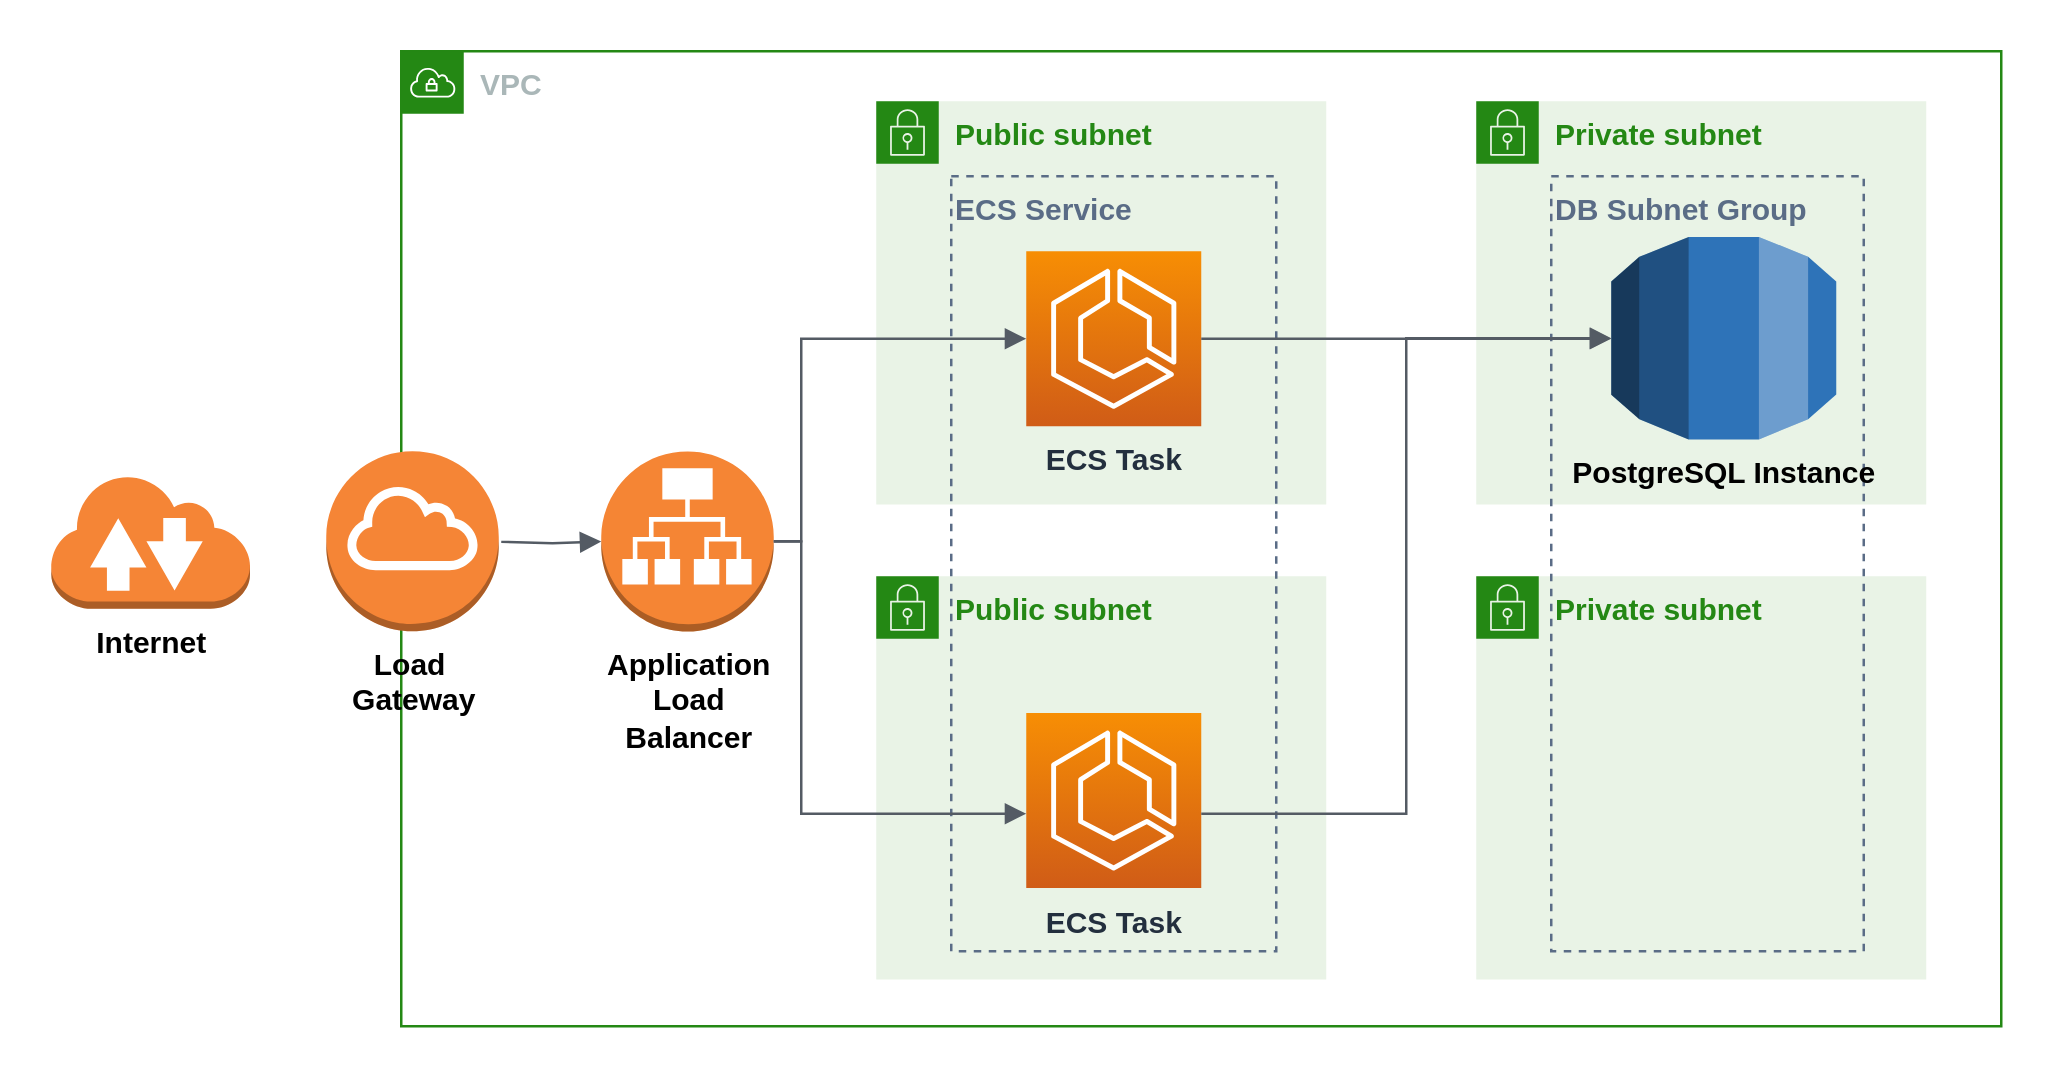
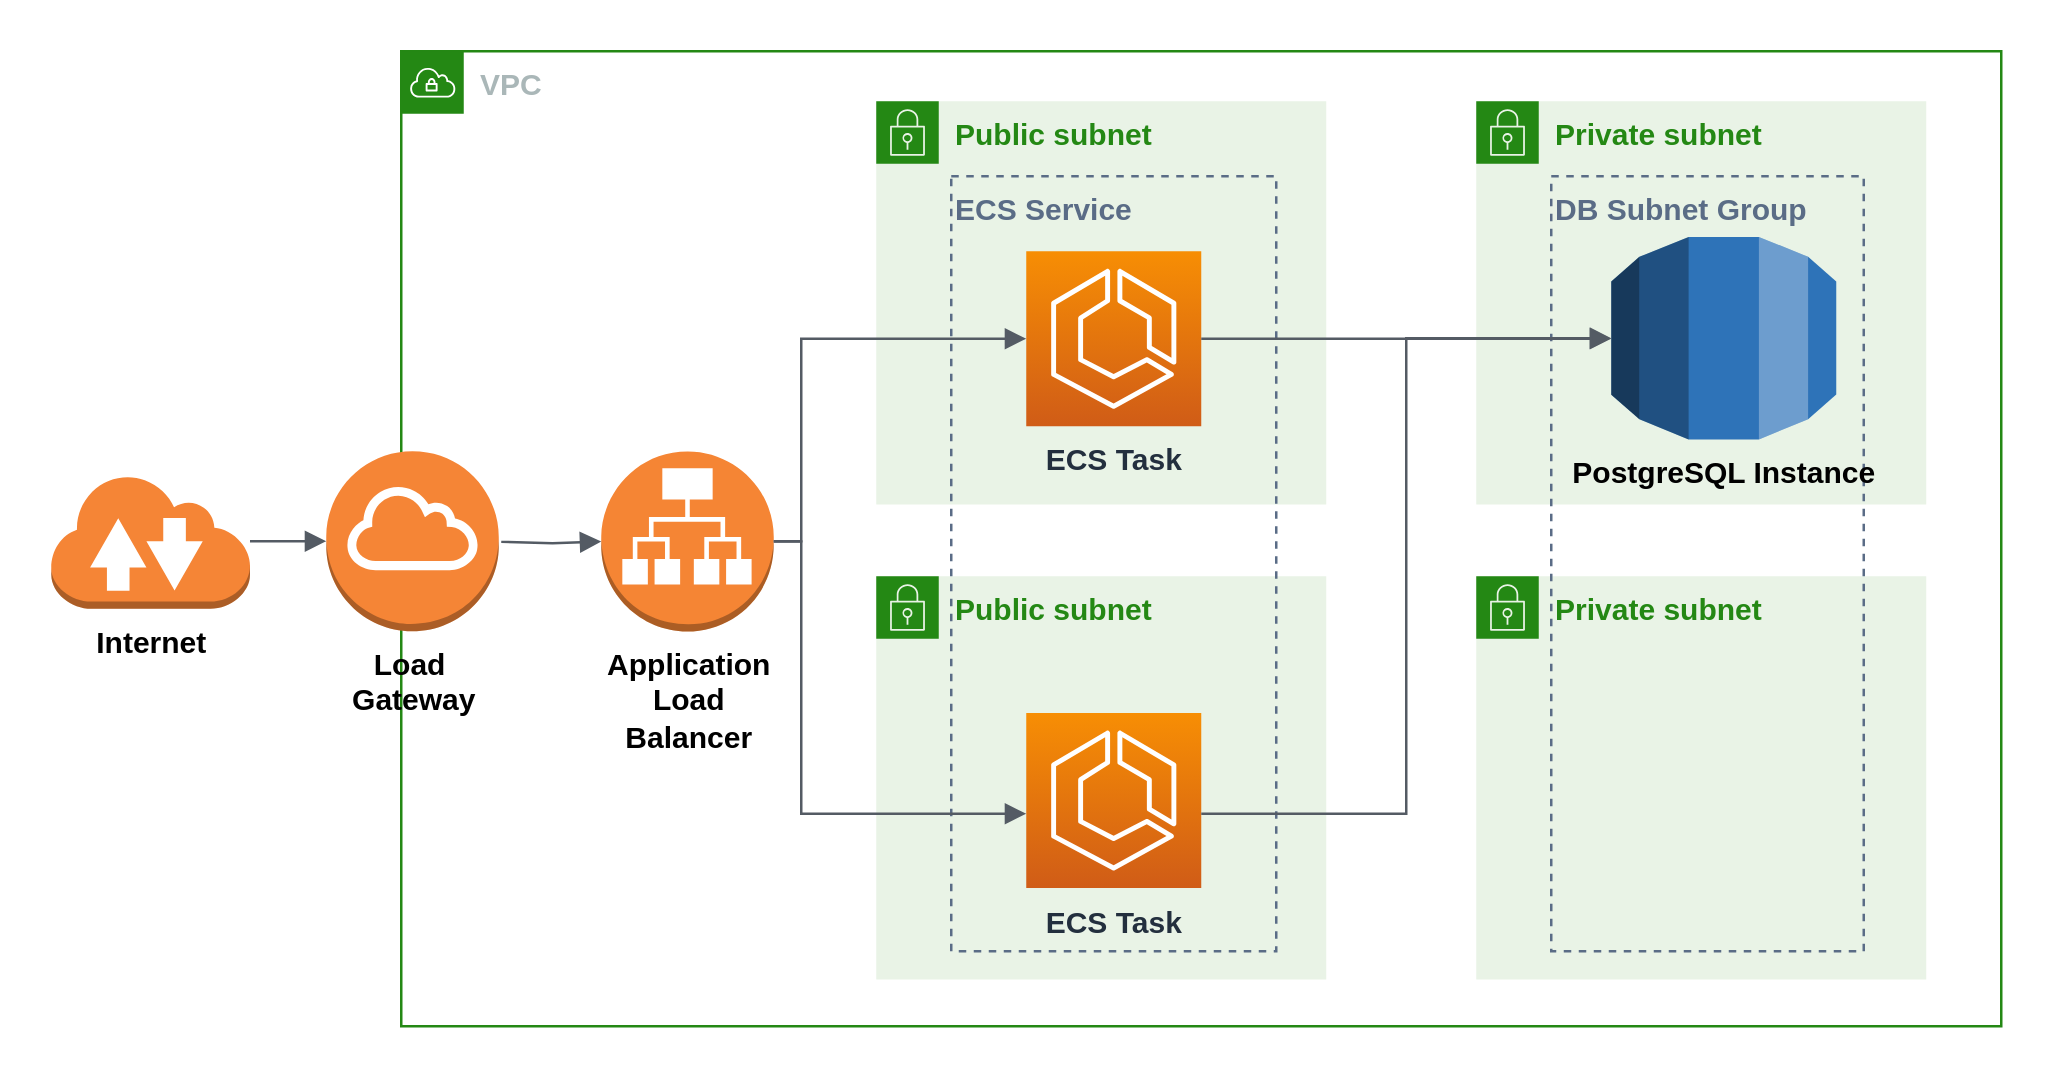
+ <mxCell id="12" value="" style="edgeStyle=orthogonalEdgeStyle;html=1;endArrow=block;elbow=vertical;startArrow=none;endFill=1;strokeColor=#545B64;rounded=0;entryX=0;entryY=0.5;entryDx=0;entryDy=0;entryPerimeter=0;" parent="1" source="15" target="10" edge="1"><mxGeometry width="100" relative="1" as="geometry"><mxPoint x="90" y="216.25" as="sourcePoint" /><mxPoint x="120" y="301.25" as="targetPoint" /></mxGeometry></mxCell>
